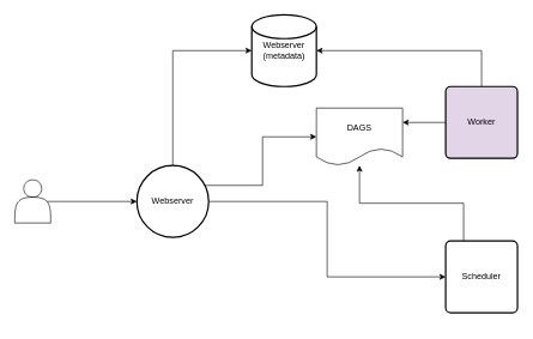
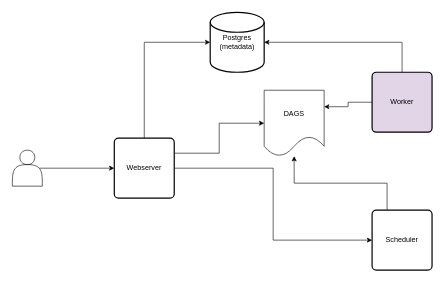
- <mxCell id="5" value="Webserver&lt;br&gt;(metadata)" style="strokeWidth=2;html=1;shape=mxgraph.flowchart.database;whiteSpace=wrap;" vertex="1" parent="1"><mxGeometry x="350" y="20" width="90" height="100" as="geometry" /></mxCell>
+ <mxCell id="5" value="Postgres&lt;br&gt;(metadata)" style="strokeWidth=2;html=1;shape=mxgraph.flowchart.database;whiteSpace=wrap;" vertex="1" parent="1"><mxGeometry x="350" y="20" width="90" height="100" as="geometry" /></mxCell>
- <mxCell id="14" value="DAGS" style="shape=document;whiteSpace=wrap;html=1;boundedLbl=1;" vertex="1" parent="1"><mxGeometry x="440" y="150" width="120" height="80" as="geometry" /></mxCell>
+ <mxCell id="14" value="DAGS" style="shape=document;whiteSpace=wrap;html=1;boundedLbl=1;" vertex="1" parent="1"><mxGeometry x="440" y="150" width="100" height="110" as="geometry" /></mxCell>
- <mxCell id="4" value="Webserver" style="ellipse;whiteSpace=wrap;html=1;absoluteArcSize=1;arcSize=14;strokeWidth=2;" vertex="1" parent="1"><mxGeometry x="190" y="230" width="100" height="100" as="geometry" /></mxCell>
+ <mxCell id="4" value="Webserver" style="rounded=1;whiteSpace=wrap;html=1;absoluteArcSize=1;arcSize=14;strokeWidth=2;" vertex="1" parent="1"><mxGeometry x="190" y="230" width="100" height="100" as="geometry" /></mxCell>
- <mxCell id="7" value="Scheduler" style="rounded=1;whiteSpace=wrap;html=1;absoluteArcSize=1;arcSize=14;strokeWidth=2;" vertex="1" parent="1"><mxGeometry x="620" y="335" width="100" height="100" as="geometry" /></mxCell>
+ <mxCell id="7" value="Scheduler" style="rounded=1;whiteSpace=wrap;html=1;absoluteArcSize=1;arcSize=14;strokeWidth=2;" vertex="1" parent="1"><mxGeometry x="620" y="350" width="100" height="100" as="geometry" /></mxCell>
